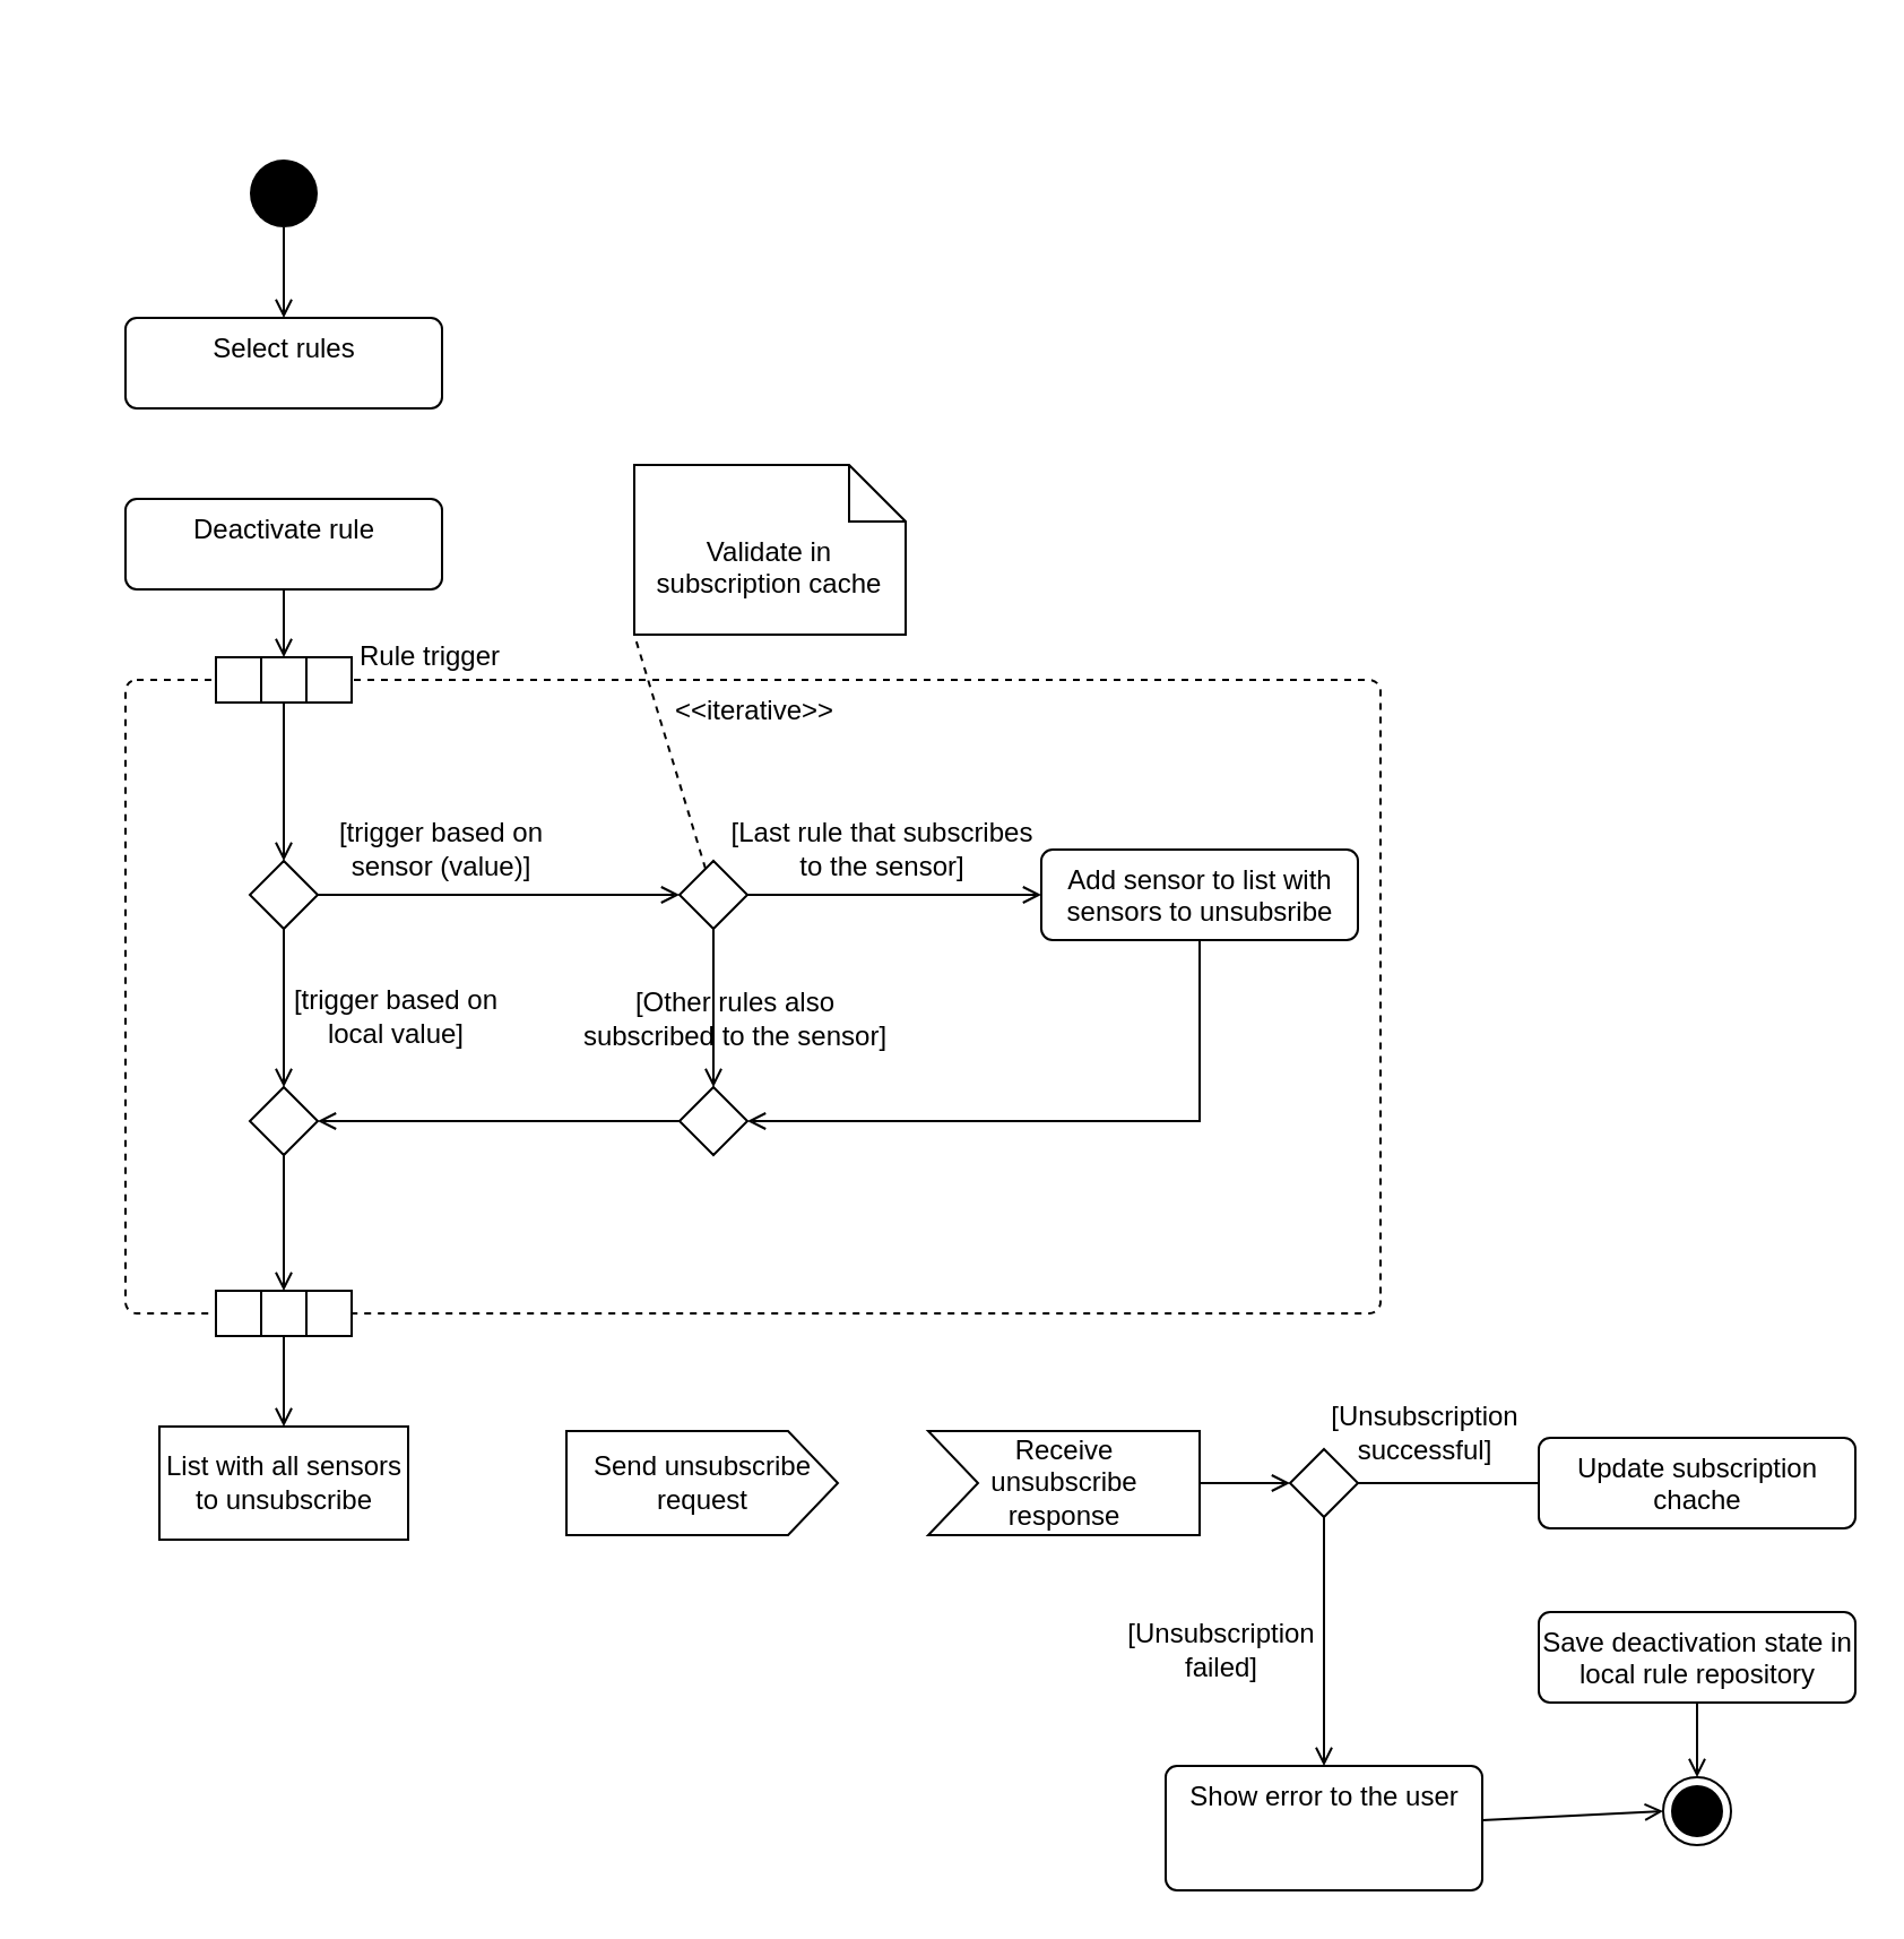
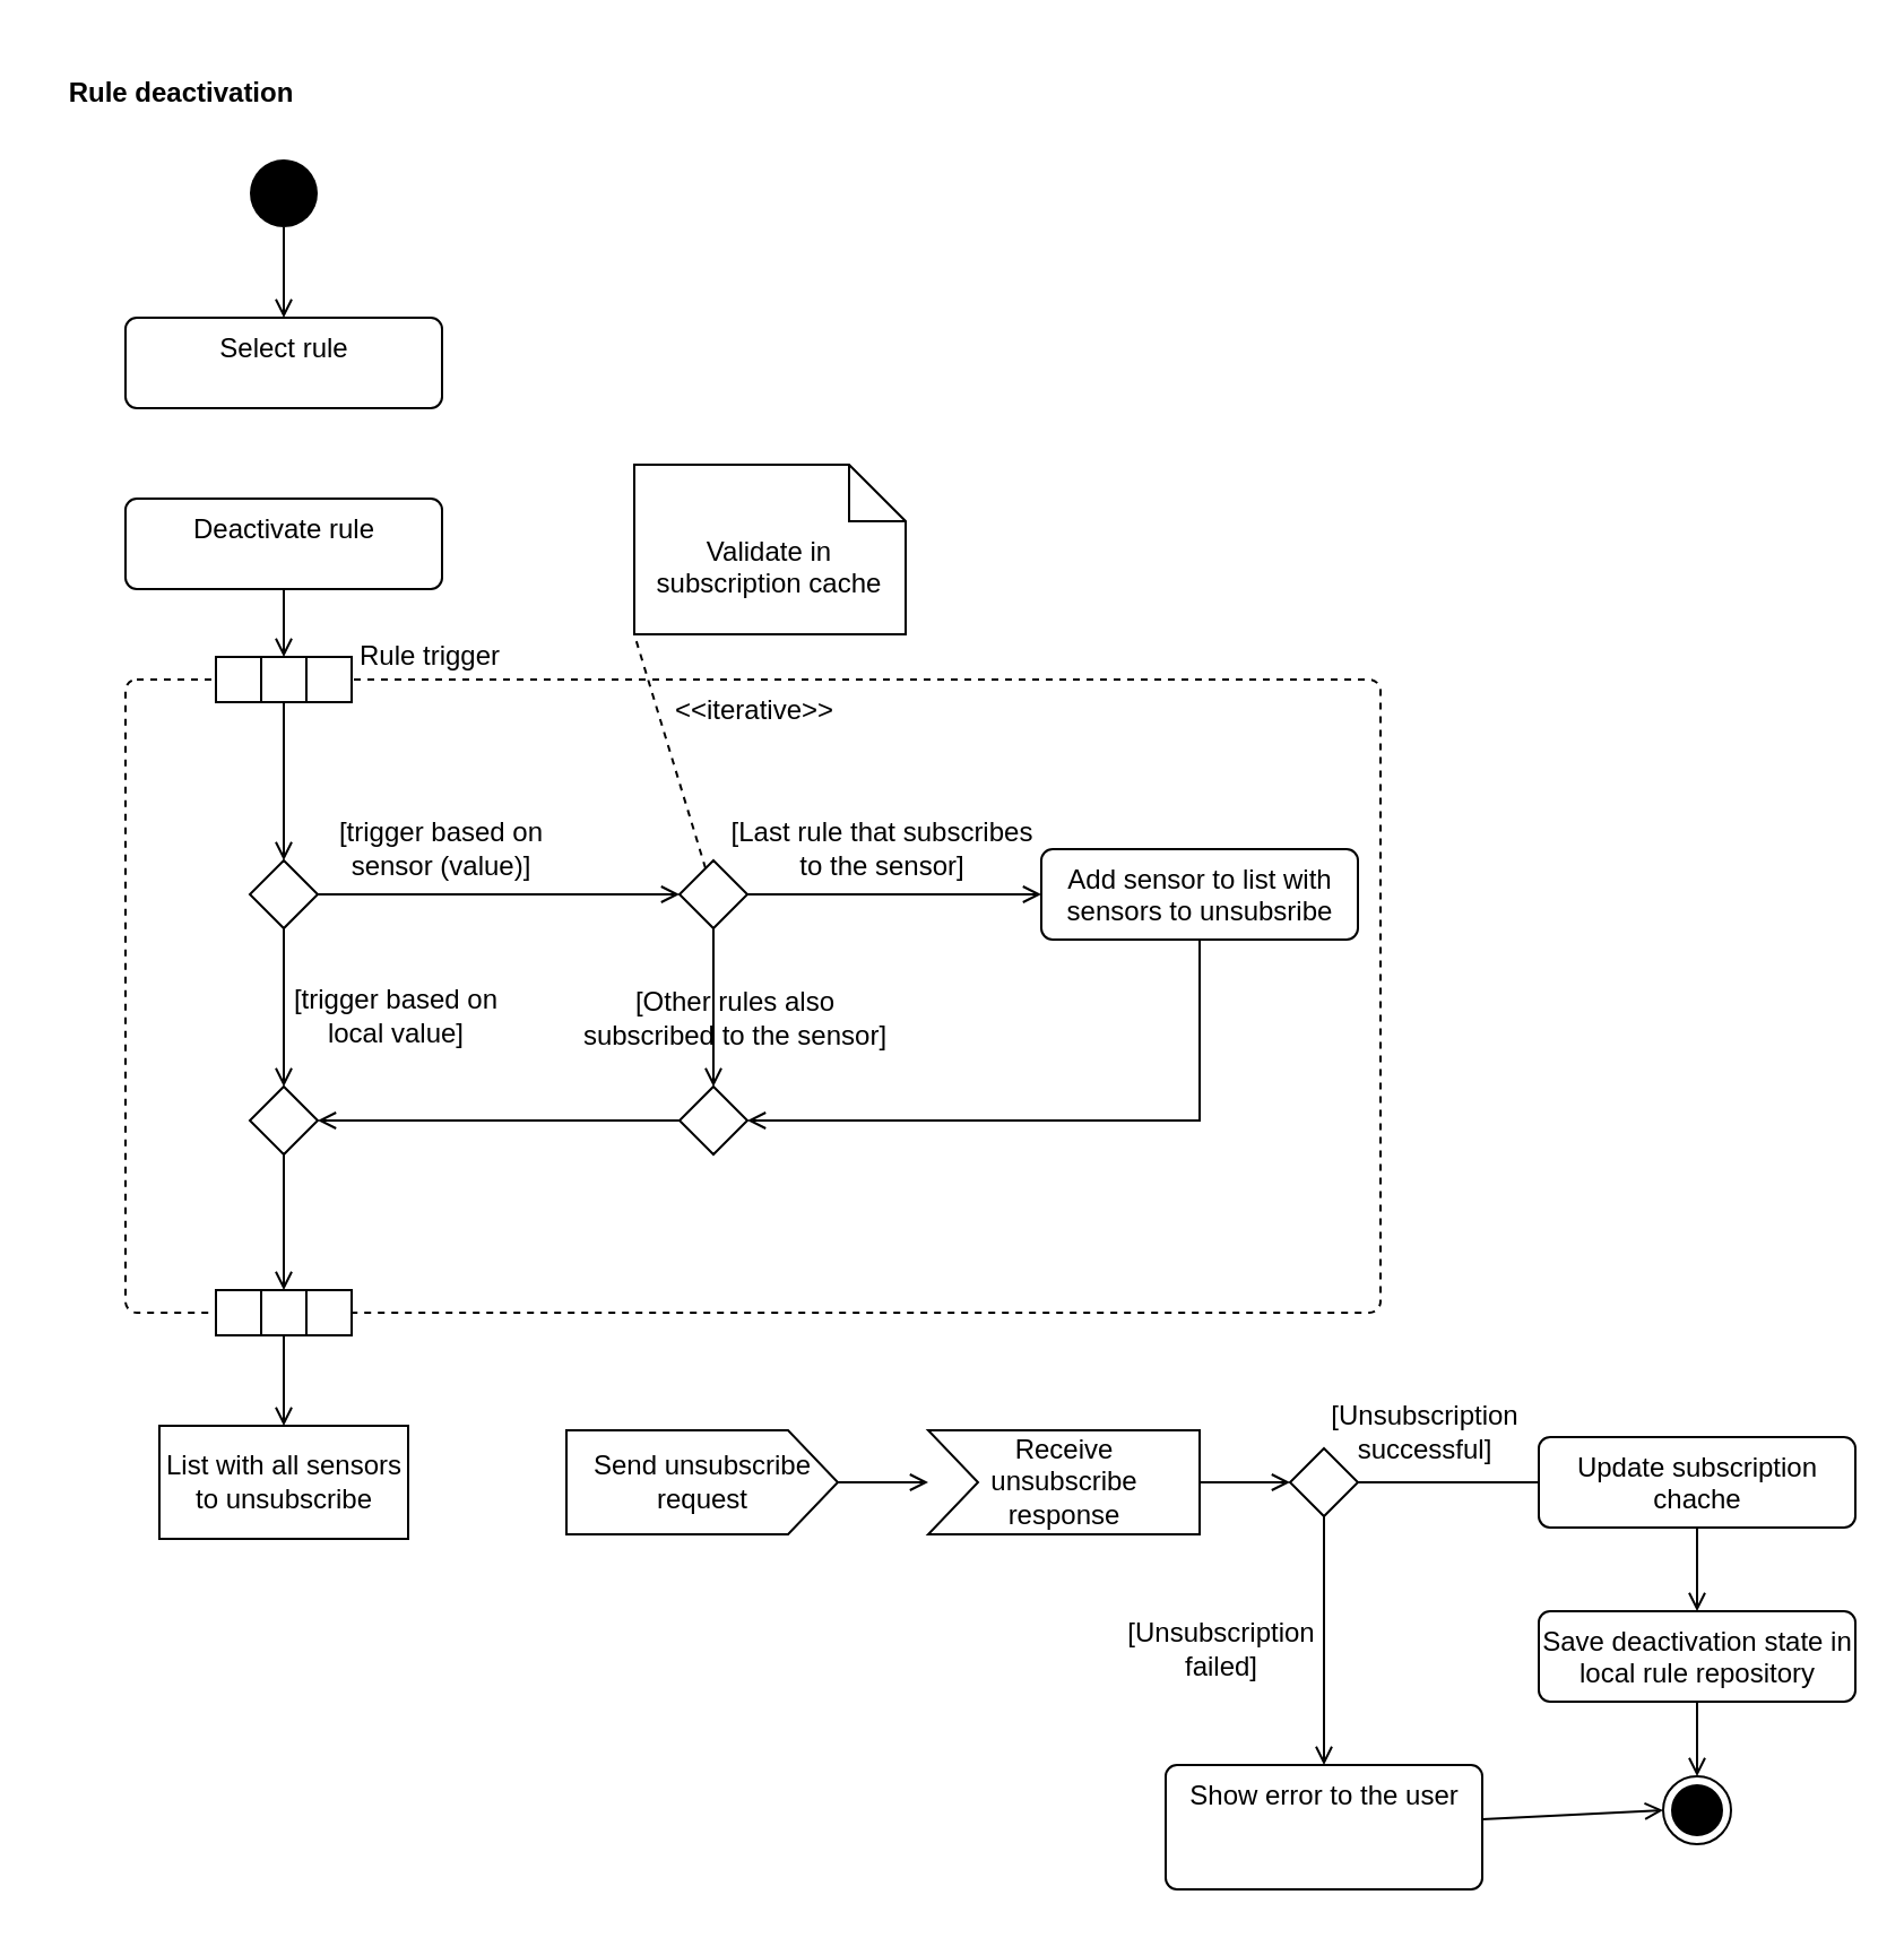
+ <mxCell id="4" value="Rule deactivation" style="text;align=center;fontStyle=1;verticalAlign=middle;spacingLeft=3;spacingRight=3;strokeColor=none;rotatable=0;points=[[0,0.5],[1,0.5]];portConstraint=eastwest;" vertex="1" parent="1"><mxGeometry width="120" height="40" as="geometry" x="20" y="20" /></mxCell>
- <mxCell id="5" value="Select rules" style="html=1;align=center;verticalAlign=top;rounded=1;absoluteArcSize=1;arcSize=10;dashed=0;" vertex="1" parent="1"><mxGeometry x="55" y="140" width="140" height="40" as="geometry" /></mxCell>
+ <mxCell id="5" value="Select rule" style="html=1;align=center;verticalAlign=top;rounded=1;absoluteArcSize=1;arcSize=10;dashed=0;" vertex="1" parent="1"><mxGeometry x="55" y="140" width="140" height="40" as="geometry" /></mxCell>
+ <mxCell id="36" style="edgeStyle=none;rounded=0;orthogonalLoop=1;jettySize=auto;html=1;endArrow=open;endFill=0;" edge="1" parent="1" source="37" target="39"><mxGeometry relative="1" as="geometry" /></mxCell>
+ <mxCell id="48" style="edgeStyle=none;rounded=0;orthogonalLoop=1;jettySize=auto;html=1;endArrow=open;endFill=0;" edge="1" parent="1" source="49" target="34"><mxGeometry relative="1" as="geometry" /></mxCell>
